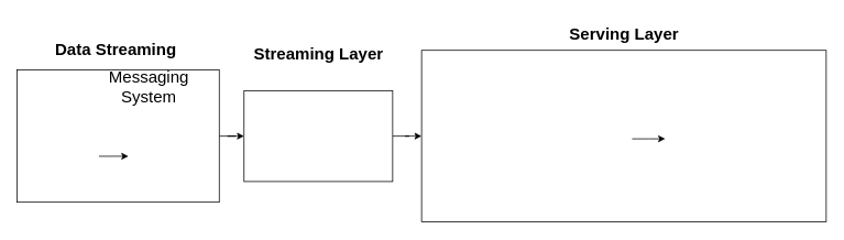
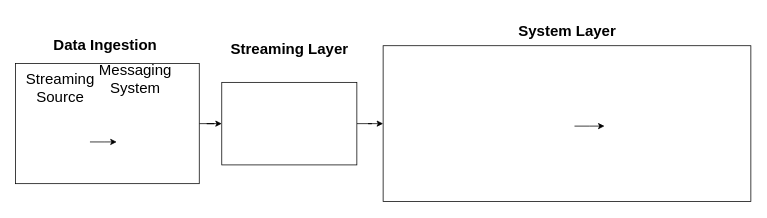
- <mxCell id="18" value="&lt;b&gt;Serving Layer&lt;/b&gt;" style="text;html=1;align=center;verticalAlign=middle;resizable=0;points=[];autosize=1;strokeColor=none;fillColor=none;fontSize=20;" vertex="1" parent="1"><mxGeometry x="675" y="20.19" width="160" height="40" as="geometry" /></mxCell>
+ <mxCell id="18" value="&lt;b&gt;System Layer&lt;/b&gt;" style="text;html=1;align=center;verticalAlign=middle;resizable=0;points=[];autosize=1;strokeColor=none;fillColor=none;fontSize=20;" vertex="1" parent="1"><mxGeometry x="675" y="20.19" width="160" height="40" as="geometry" /></mxCell>
- <mxCell id="14" value="&lt;font style=&quot;font-size: 20px;&quot;&gt;&lt;b&gt;Data Streaming&lt;/b&gt;&lt;/font&gt;" style="text;html=1;strokeColor=none;fillColor=none;align=center;verticalAlign=middle;whiteSpace=wrap;rounded=0;" vertex="1" parent="1"><mxGeometry x="50" y="44" width="180" height="30" as="geometry" /></mxCell>
+ <mxCell id="14" value="&lt;font style=&quot;font-size: 20px;&quot;&gt;&lt;b&gt;Data Ingestion&lt;/b&gt;&lt;/font&gt;" style="text;html=1;strokeColor=none;fillColor=none;align=center;verticalAlign=middle;whiteSpace=wrap;rounded=0;" vertex="1" parent="1"><mxGeometry x="50" y="44" width="180" height="30" as="geometry" /></mxCell>
+ <mxCell id="15" value="&lt;font style=&quot;font-size: 20px;&quot;&gt;Streaming Source&lt;/font&gt;" style="text;html=1;strokeColor=none;fillColor=none;align=center;verticalAlign=middle;whiteSpace=wrap;rounded=0;" vertex="1" parent="1"><mxGeometry x="20" y="87.11" width="120" height="57.63" as="geometry" /></mxCell>
